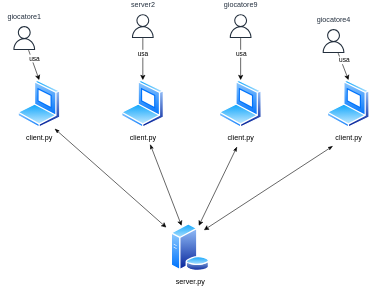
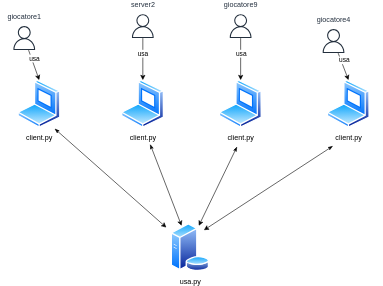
- <mxCell id="2" value="server.py" style="image;aspect=fixed;perimeter=ellipsePerimeter;html=1;align=center;shadow=0;dashed=0;spacingTop=3;image=img/lib/active_directory/database_server.svg;" vertex="1" parent="1"><mxGeometry x="284" y="369" width="65.6" height="80" as="geometry" /></mxCell>
+ <mxCell id="2" value="usa.py" style="image;aspect=fixed;perimeter=ellipsePerimeter;html=1;align=center;shadow=0;dashed=0;spacingTop=3;image=img/lib/active_directory/database_server.svg;" vertex="1" parent="1"><mxGeometry x="284" y="369" width="65.6" height="80" as="geometry" /></mxCell>
